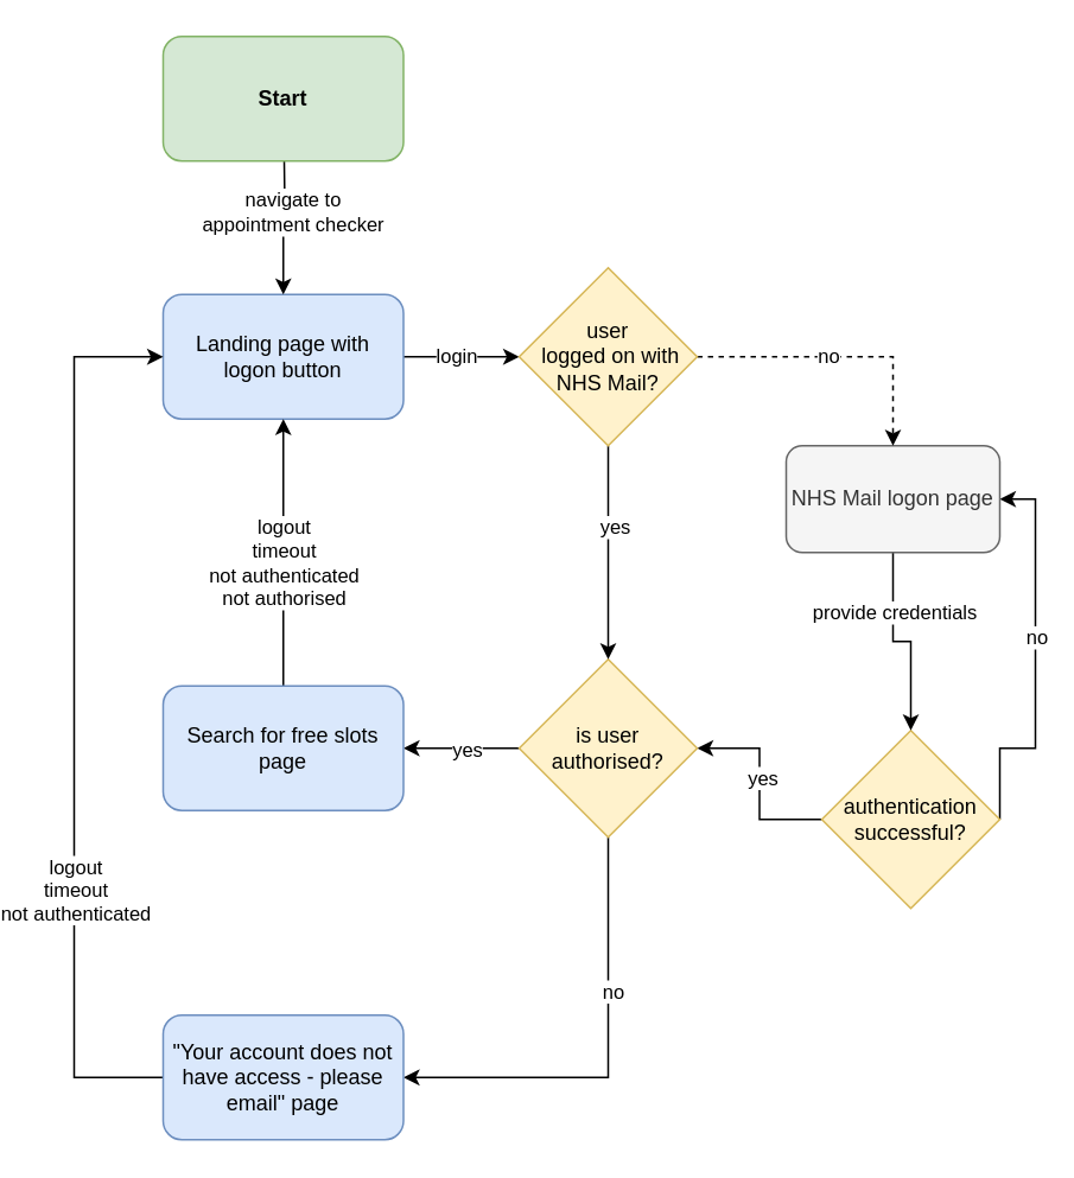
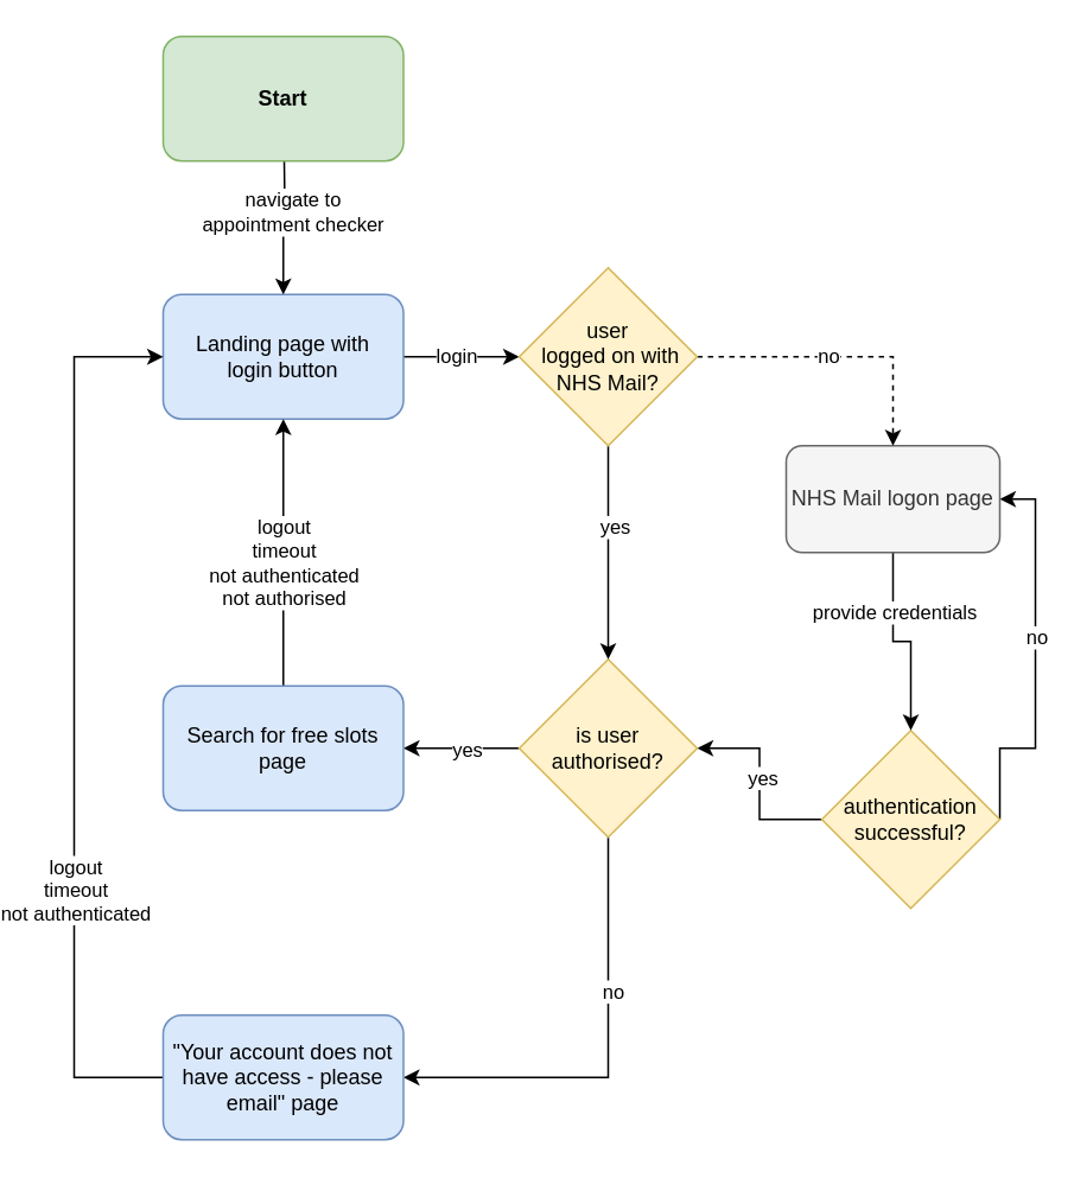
- <mxCell id="17" value="Landing page with &lt;br&gt;logon button" style="rounded=1;whiteSpace=wrap;html=1;fillColor=#dae8fc;strokeColor=#6c8ebf;" parent="1" vertex="1"><mxGeometry x="70" y="165" width="135" height="70" as="geometry" /></mxCell>
+ <mxCell id="17" value="Landing page with &lt;br&gt;login button" style="rounded=1;whiteSpace=wrap;html=1;fillColor=#dae8fc;strokeColor=#6c8ebf;" parent="1" vertex="1"><mxGeometry x="70" y="165" width="135" height="70" as="geometry" /></mxCell>
